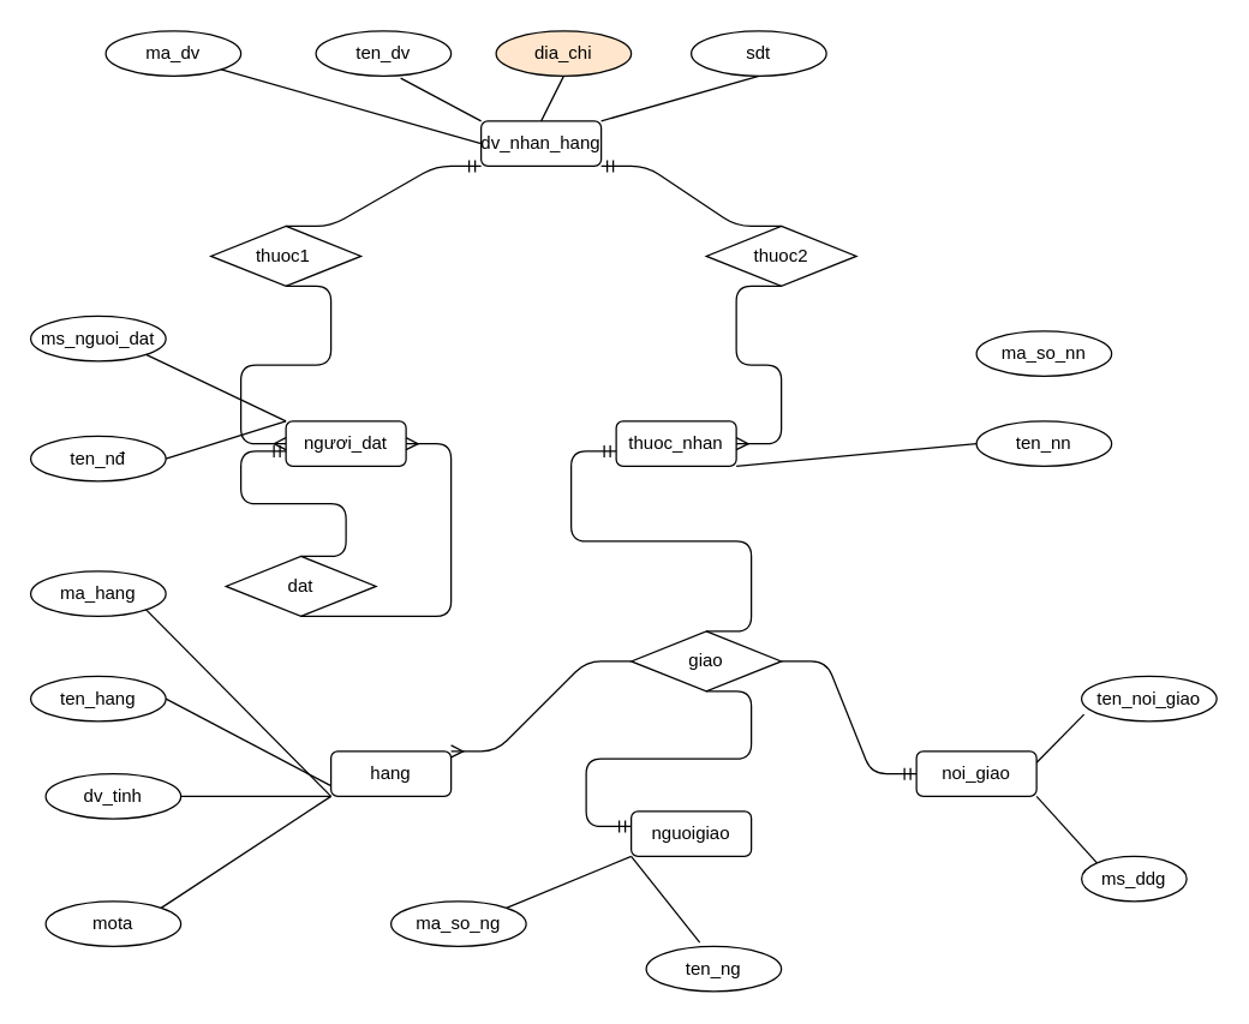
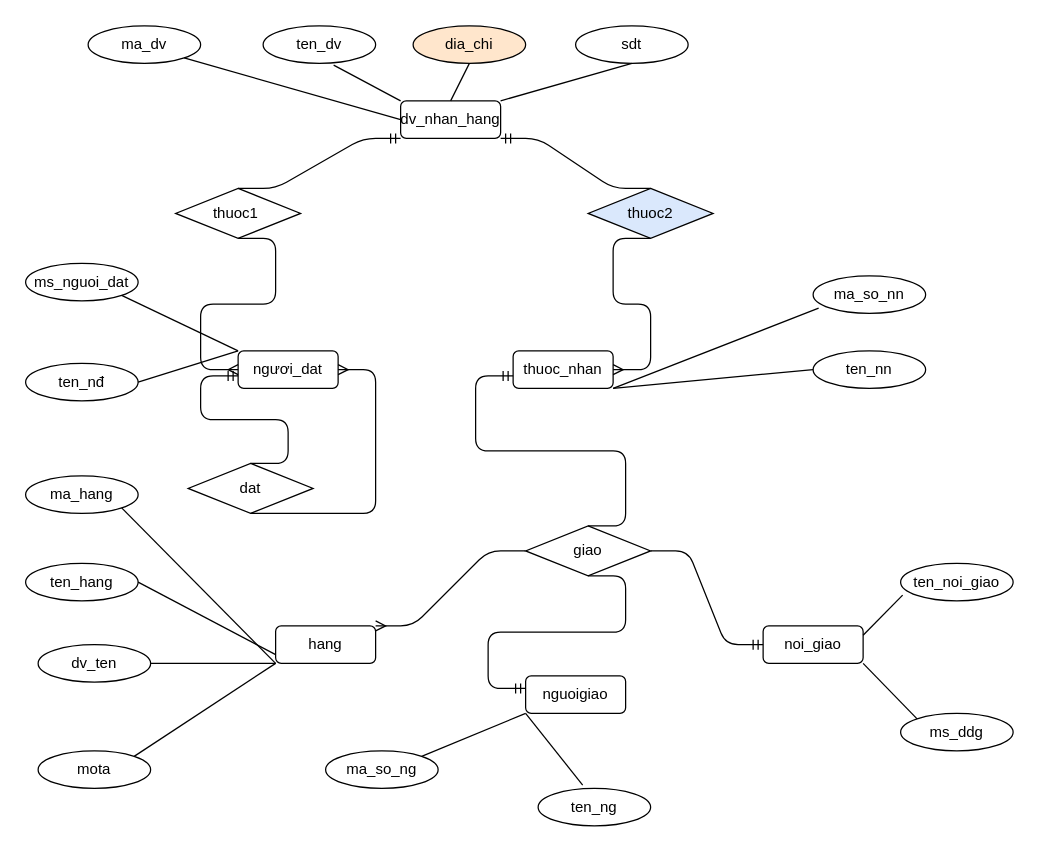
- <mxCell id="8" value="thuoc2" style="rhombus;whiteSpace=wrap;html=1;" vertex="1" parent="1"><mxGeometry x="470" y="150" width="100" height="40" as="geometry" /></mxCell>
+ <mxCell id="8" value="thuoc2" style="rhombus;whiteSpace=wrap;html=1;fillColor=#dae8fc;" vertex="1" parent="1"><mxGeometry x="470" y="150" width="100" height="40" as="geometry" /></mxCell>
+ <mxCell id="49" value="" style="endArrow=none;html=1;exitX=0.049;exitY=0.86;exitDx=0;exitDy=0;entryX=1;entryY=1;entryDx=0;entryDy=0;exitPerimeter=0;" edge="1" parent="1" source="13" target="10"><mxGeometry width="50" height="50" relative="1" as="geometry"><mxPoint x="731.62" y="485.41" as="sourcePoint" /><mxPoint x="700" y="517.5" as="targetPoint" /></mxGeometry></mxCell>
- <mxCell id="19" value="dv_tinh" style="ellipse;whiteSpace=wrap;html=1;" vertex="1" parent="1"><mxGeometry x="30" y="515" width="90" height="30" as="geometry" /></mxCell>
+ <mxCell id="19" value="dv_ten" style="ellipse;whiteSpace=wrap;html=1;" vertex="1" parent="1"><mxGeometry x="30" y="515" width="90" height="30" as="geometry" /></mxCell>
- <mxCell id="27" value="ms_ddg" style="ellipse;whiteSpace=wrap;html=1;" vertex="1" parent="1"><mxGeometry x="720" y="570" width="70" height="30" as="geometry" /></mxCell>
+ <mxCell id="27" value="ms_ddg" style="ellipse;whiteSpace=wrap;html=1;" vertex="1" parent="1"><mxGeometry x="720" y="570" width="90" height="30" as="geometry" /></mxCell>
